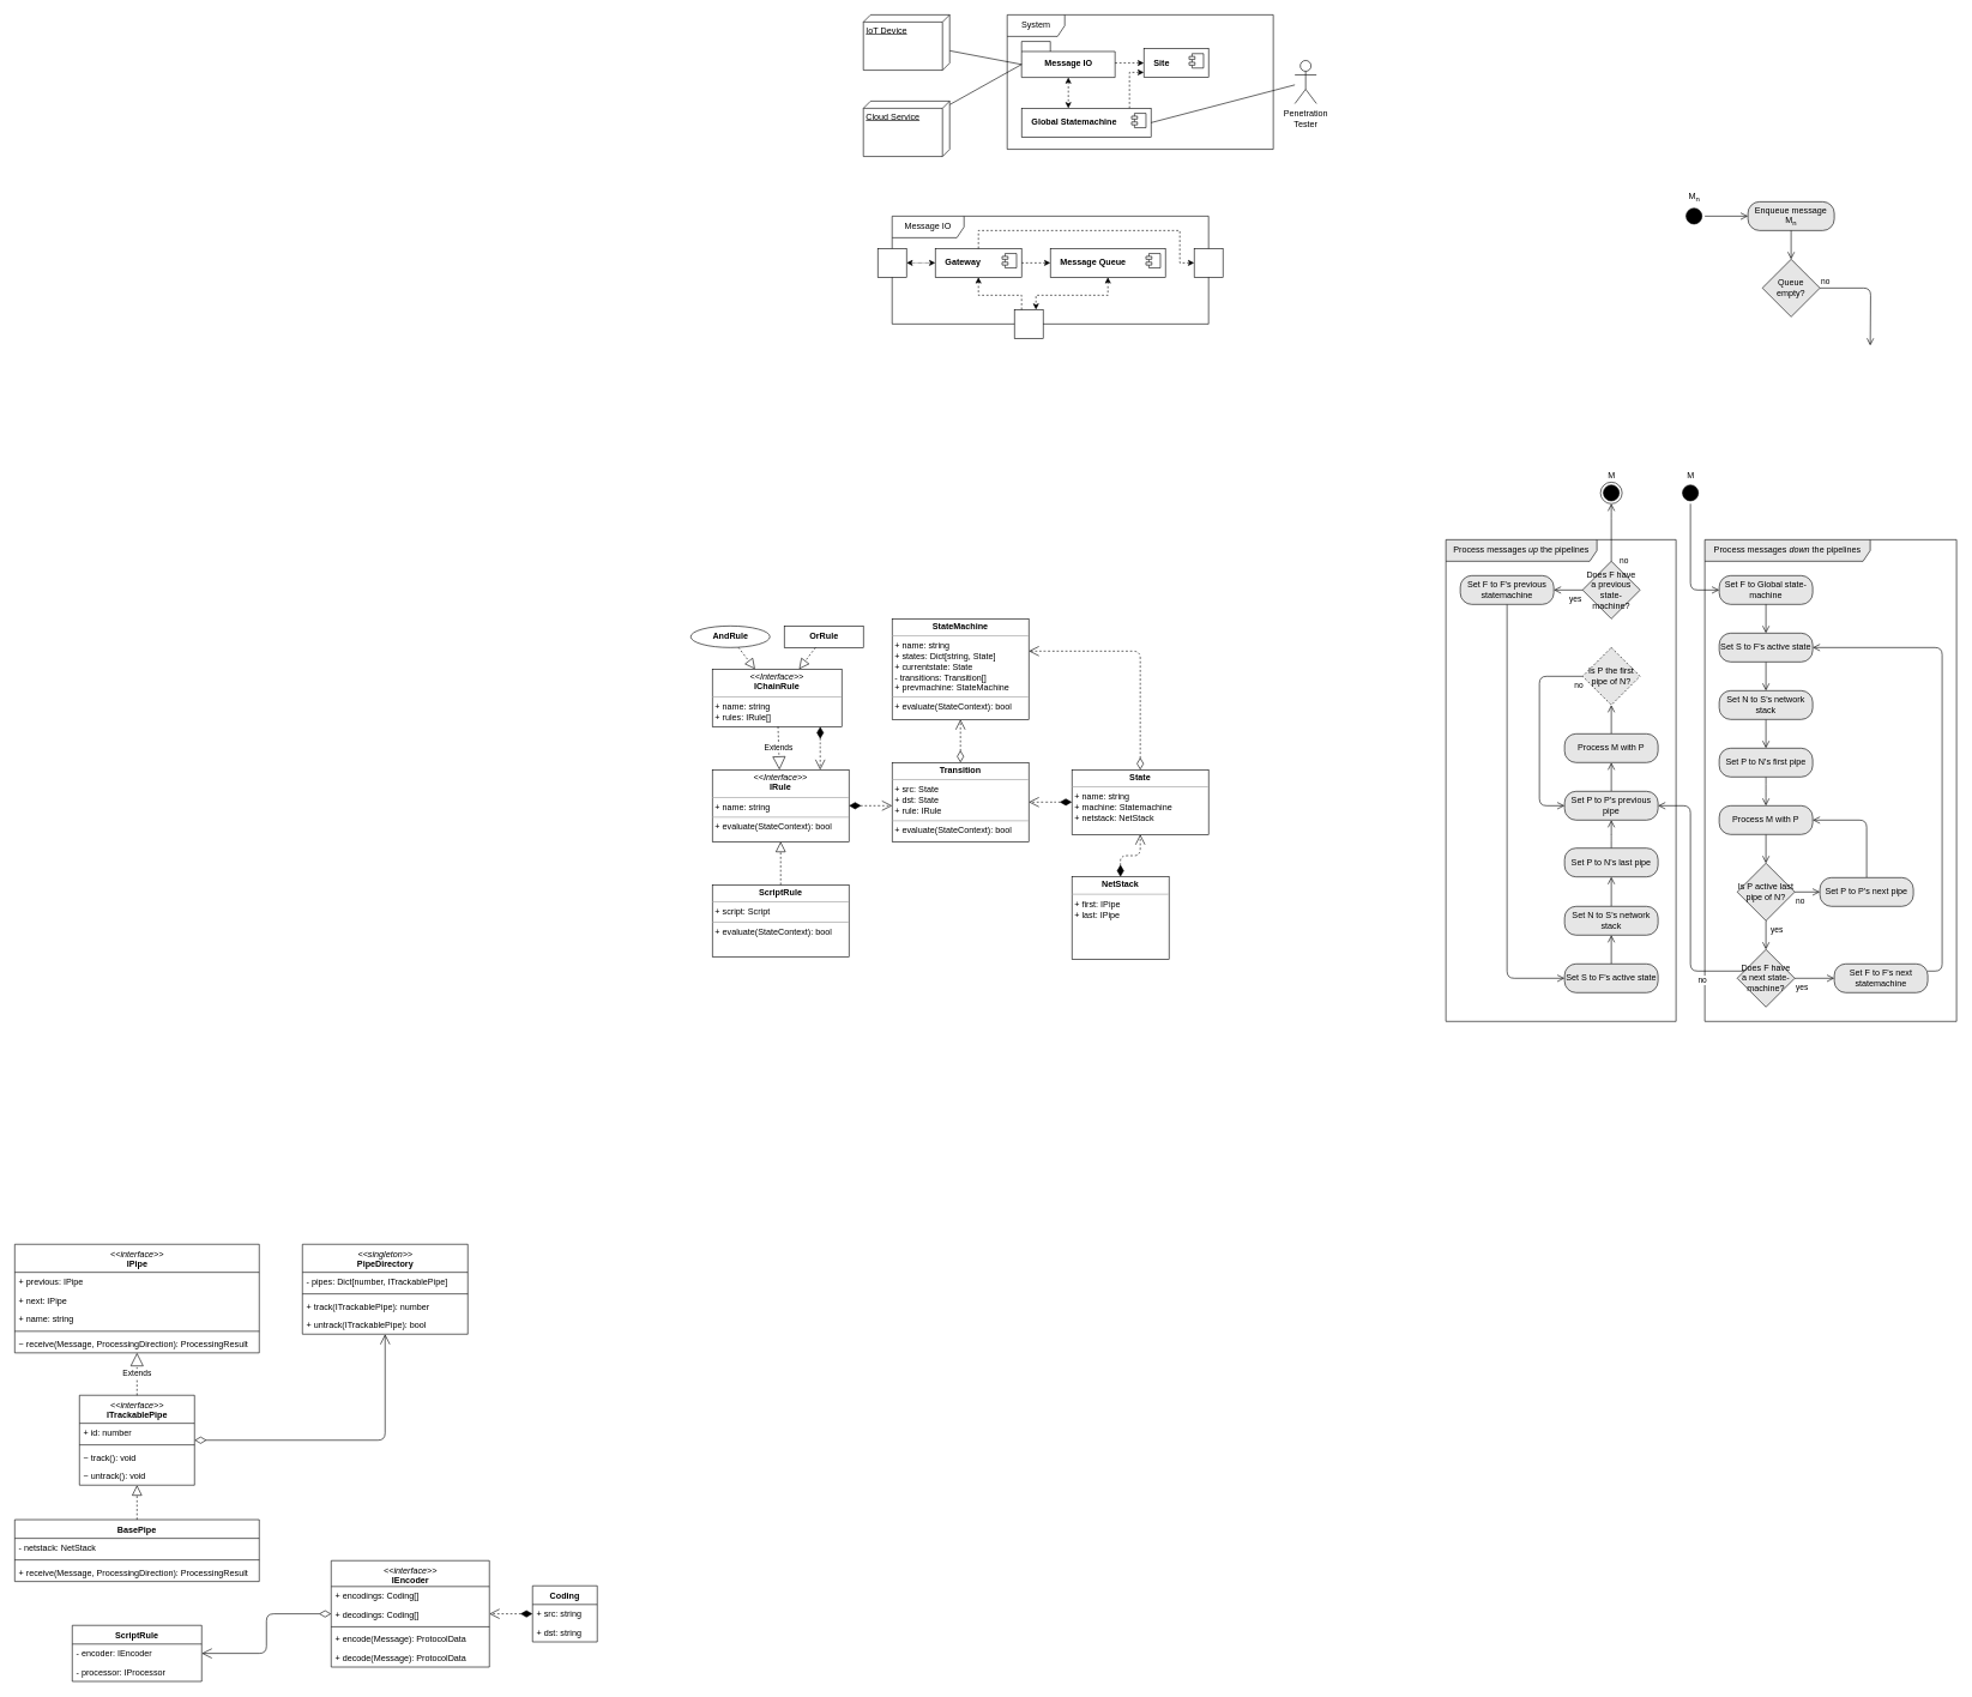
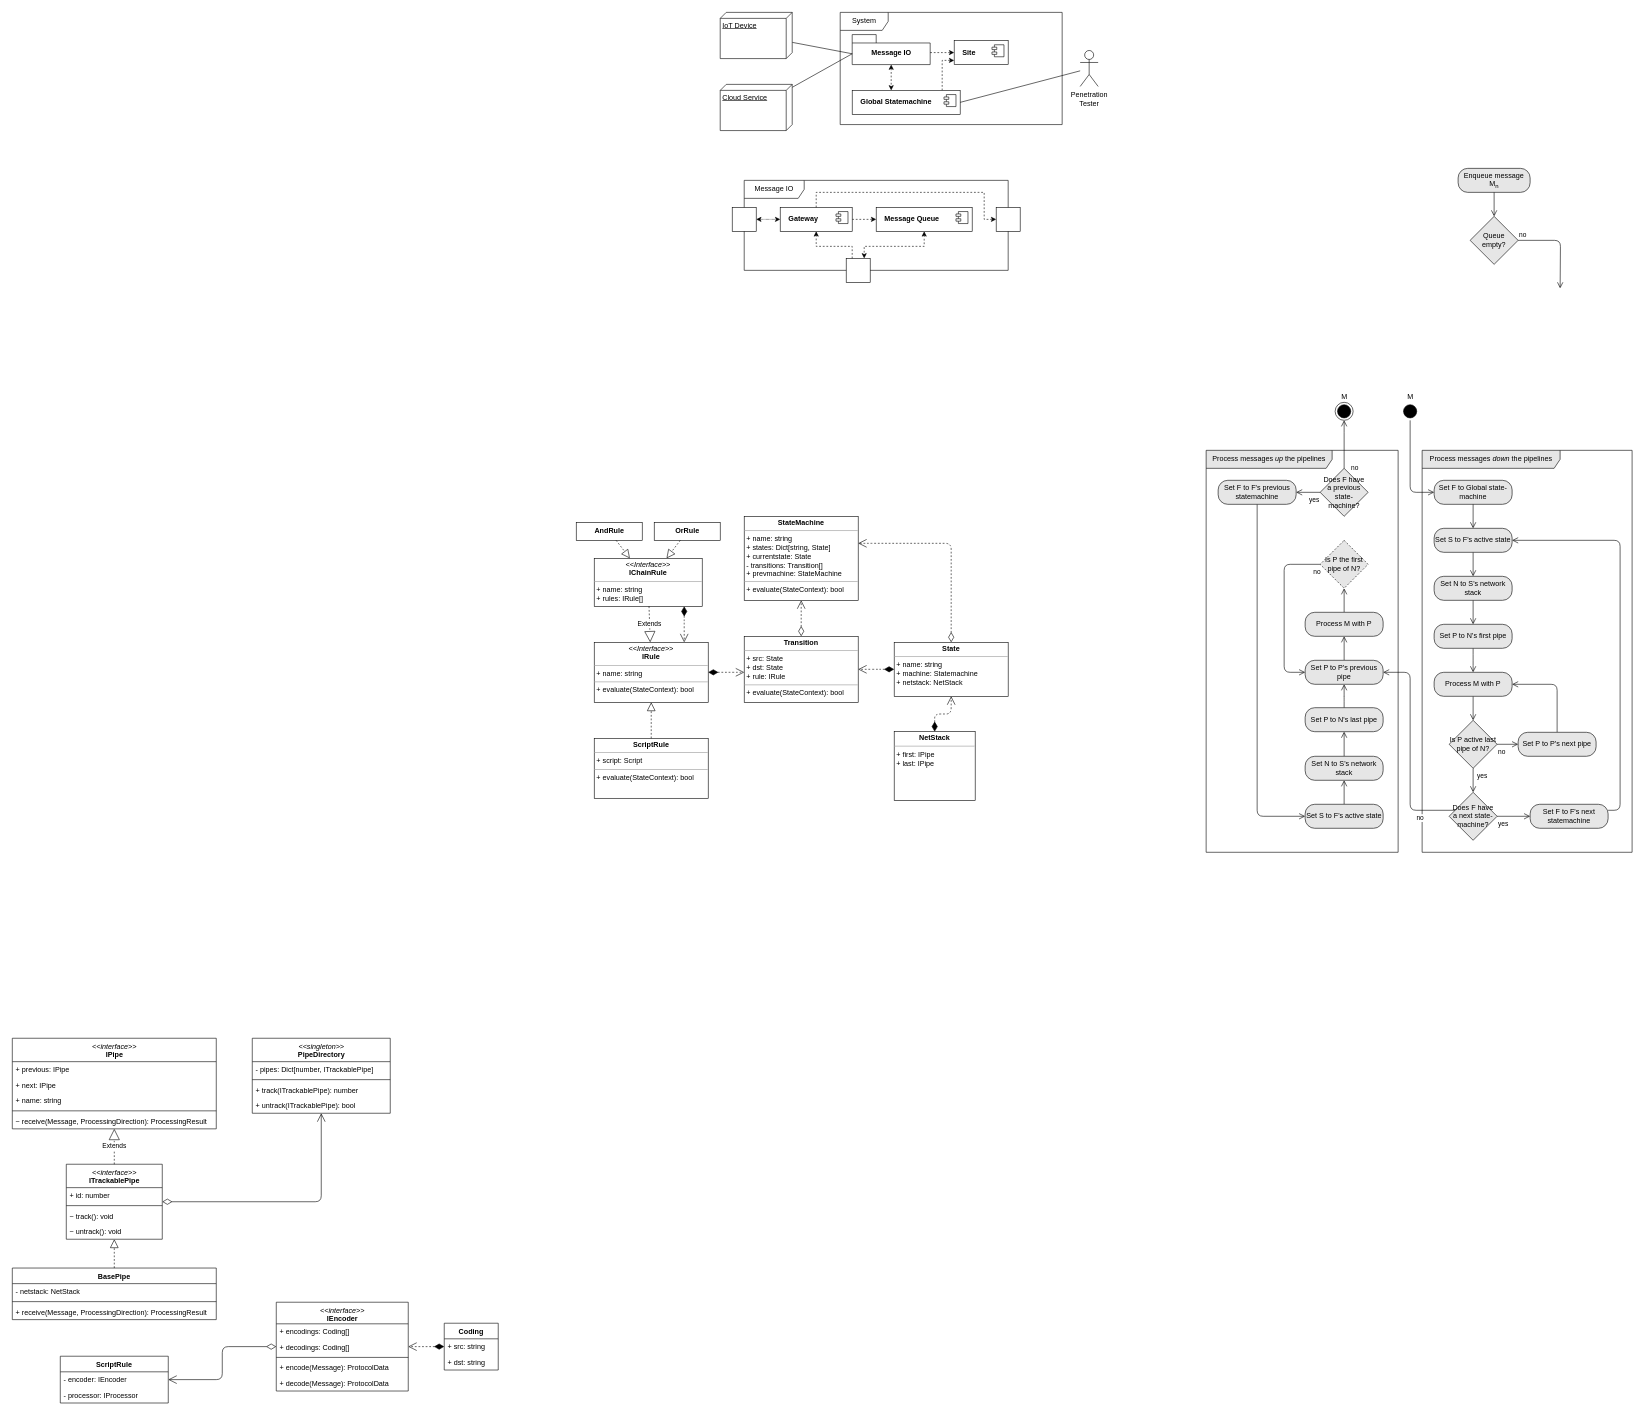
- <mxCell id="32" value="M&lt;sub&gt;n&lt;/sub&gt;" style="ellipse;html=1;shape=startState;fillColor=#000000;rounded=0;align=center;labelPosition=center;verticalLabelPosition=top;verticalAlign=bottom;" parent="1" vertex="1"><mxGeometry x="2340" y="285" width="30" height="30" as="geometry" /></mxCell>
- <mxCell id="33" value="" style="edgeStyle=orthogonalEdgeStyle;html=1;verticalAlign=bottom;endArrow=open;endSize=8;" parent="1" source="32" target="34" edge="1"><mxGeometry relative="1" as="geometry"><mxPoint x="2375" y="339" as="targetPoint" /></mxGeometry></mxCell>
- <mxCell id="83" value="&lt;b&gt;AndRule&lt;/b&gt;" style="ellipse;html=1;strokeColor=#000000;fillColor=#FFFFFF;align=center;" parent="1" vertex="1"><mxGeometry x="960" y="870" width="110" height="30" as="geometry" /></mxCell>
+ <mxCell id="83" value="&lt;b&gt;AndRule&lt;/b&gt;" style="html=1;rounded=0;strokeColor=#000000;fillColor=#FFFFFF;align=center;" parent="1" vertex="1"><mxGeometry x="960" y="870" width="110" height="30" as="geometry" /></mxCell>
